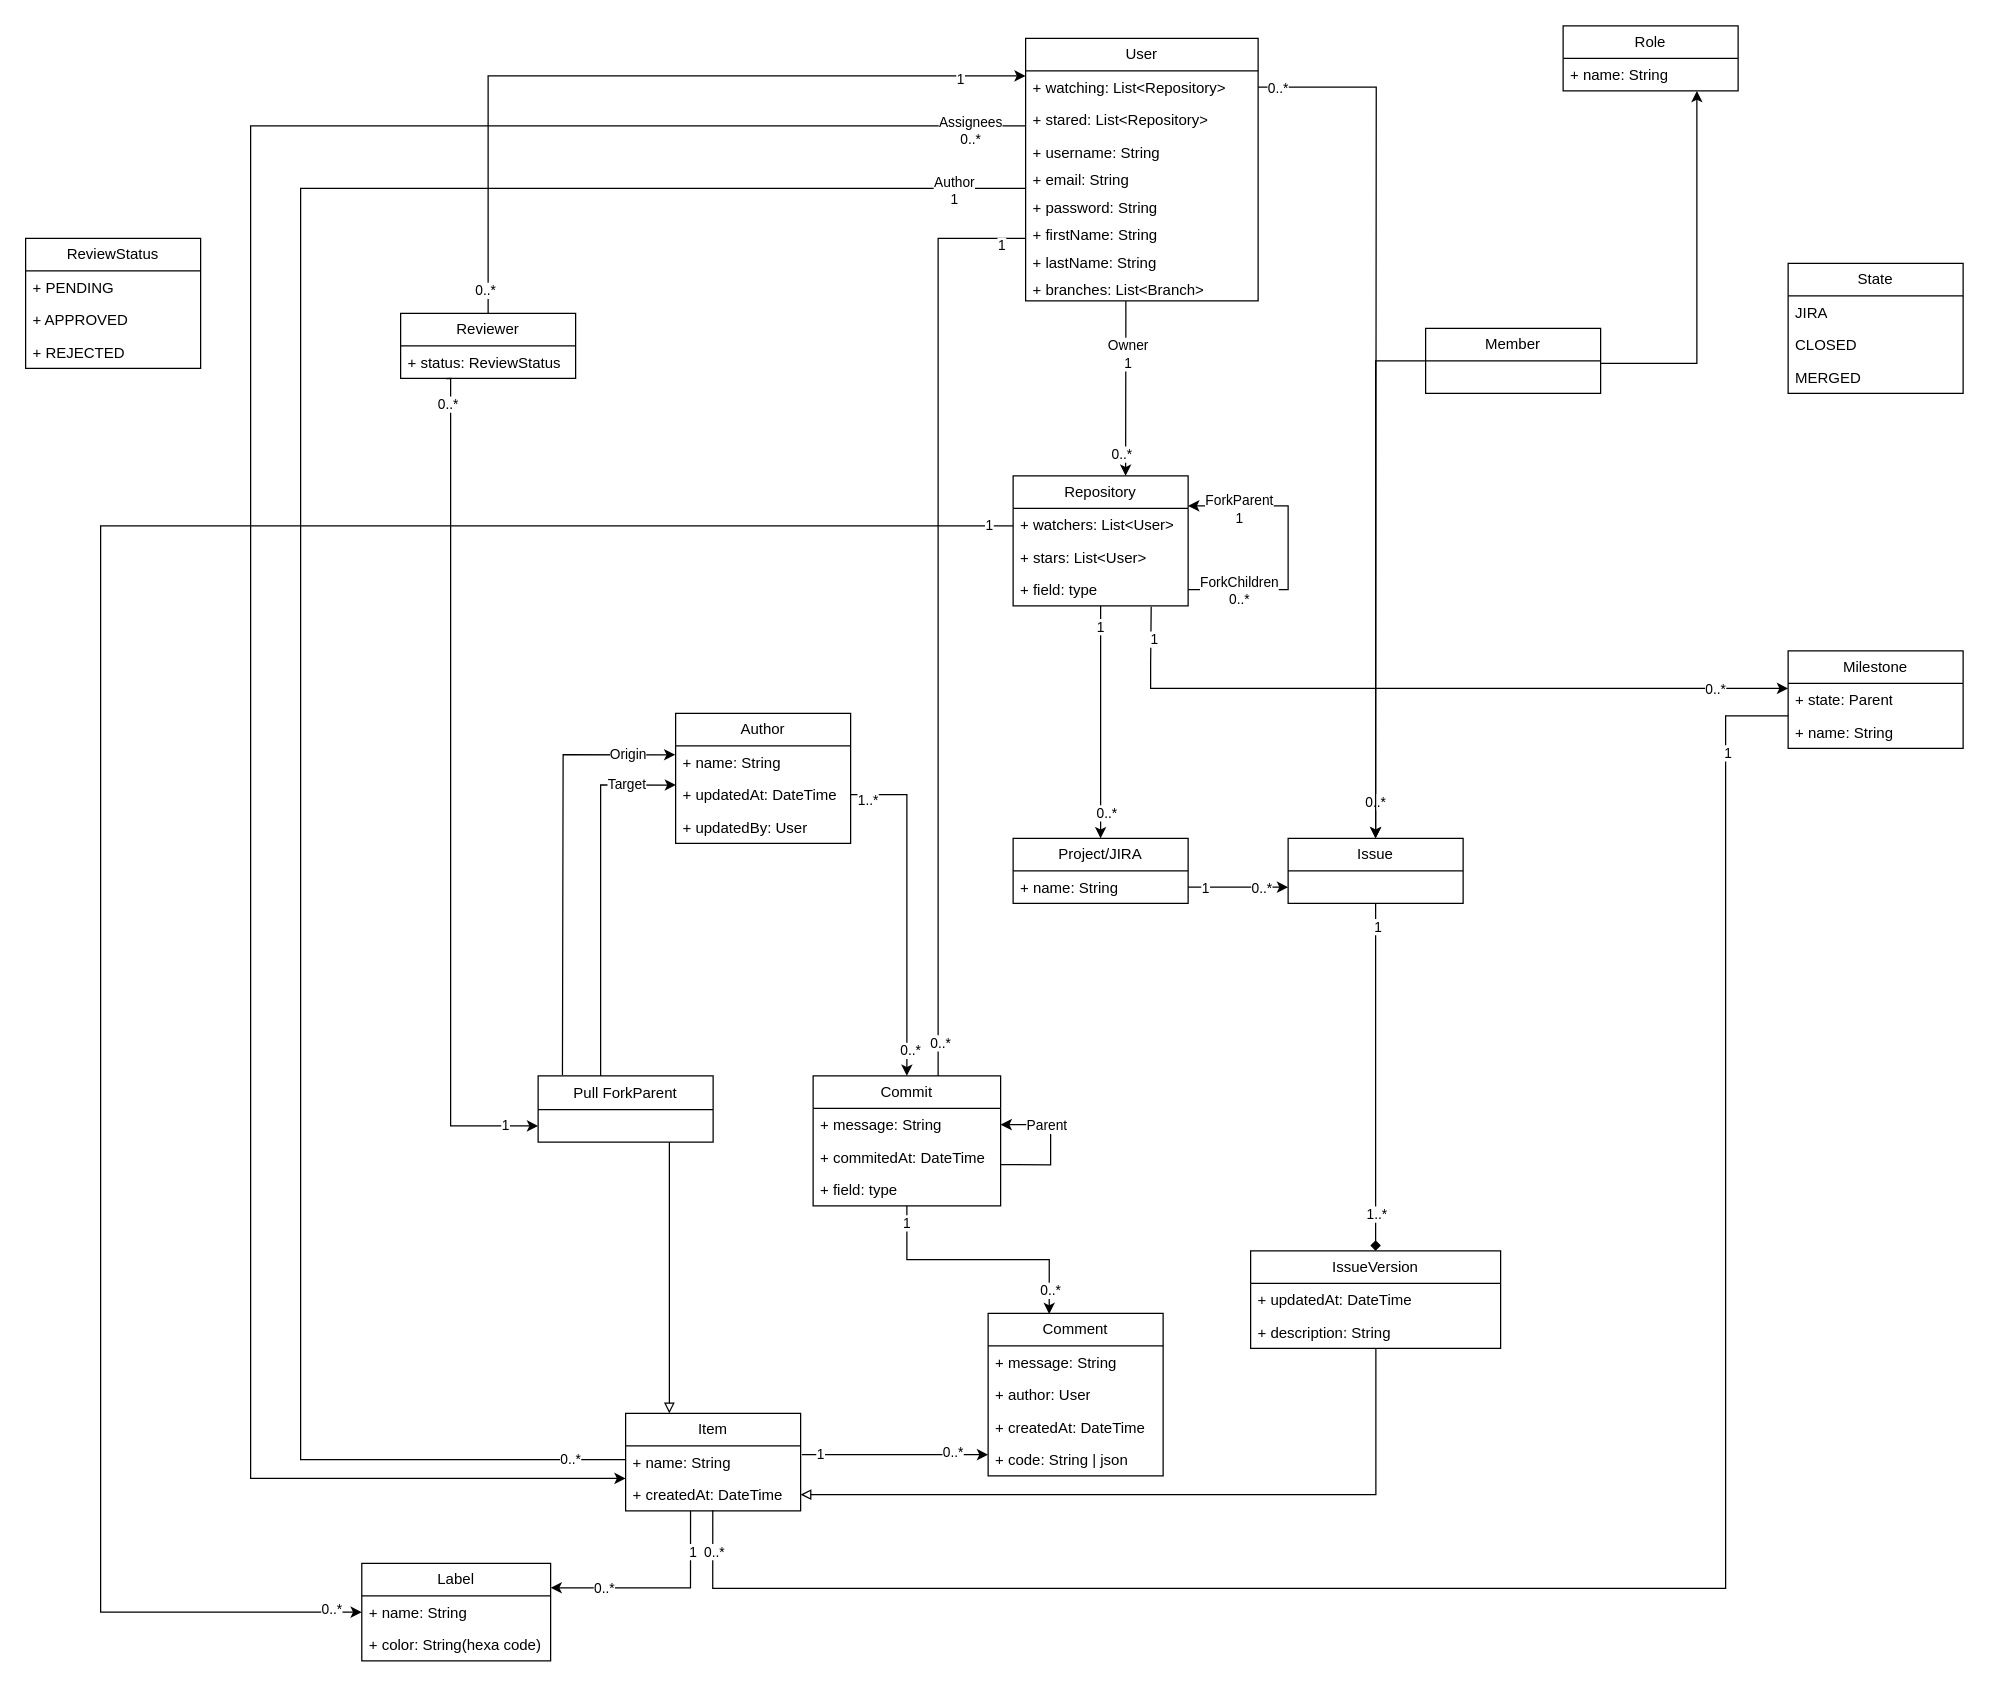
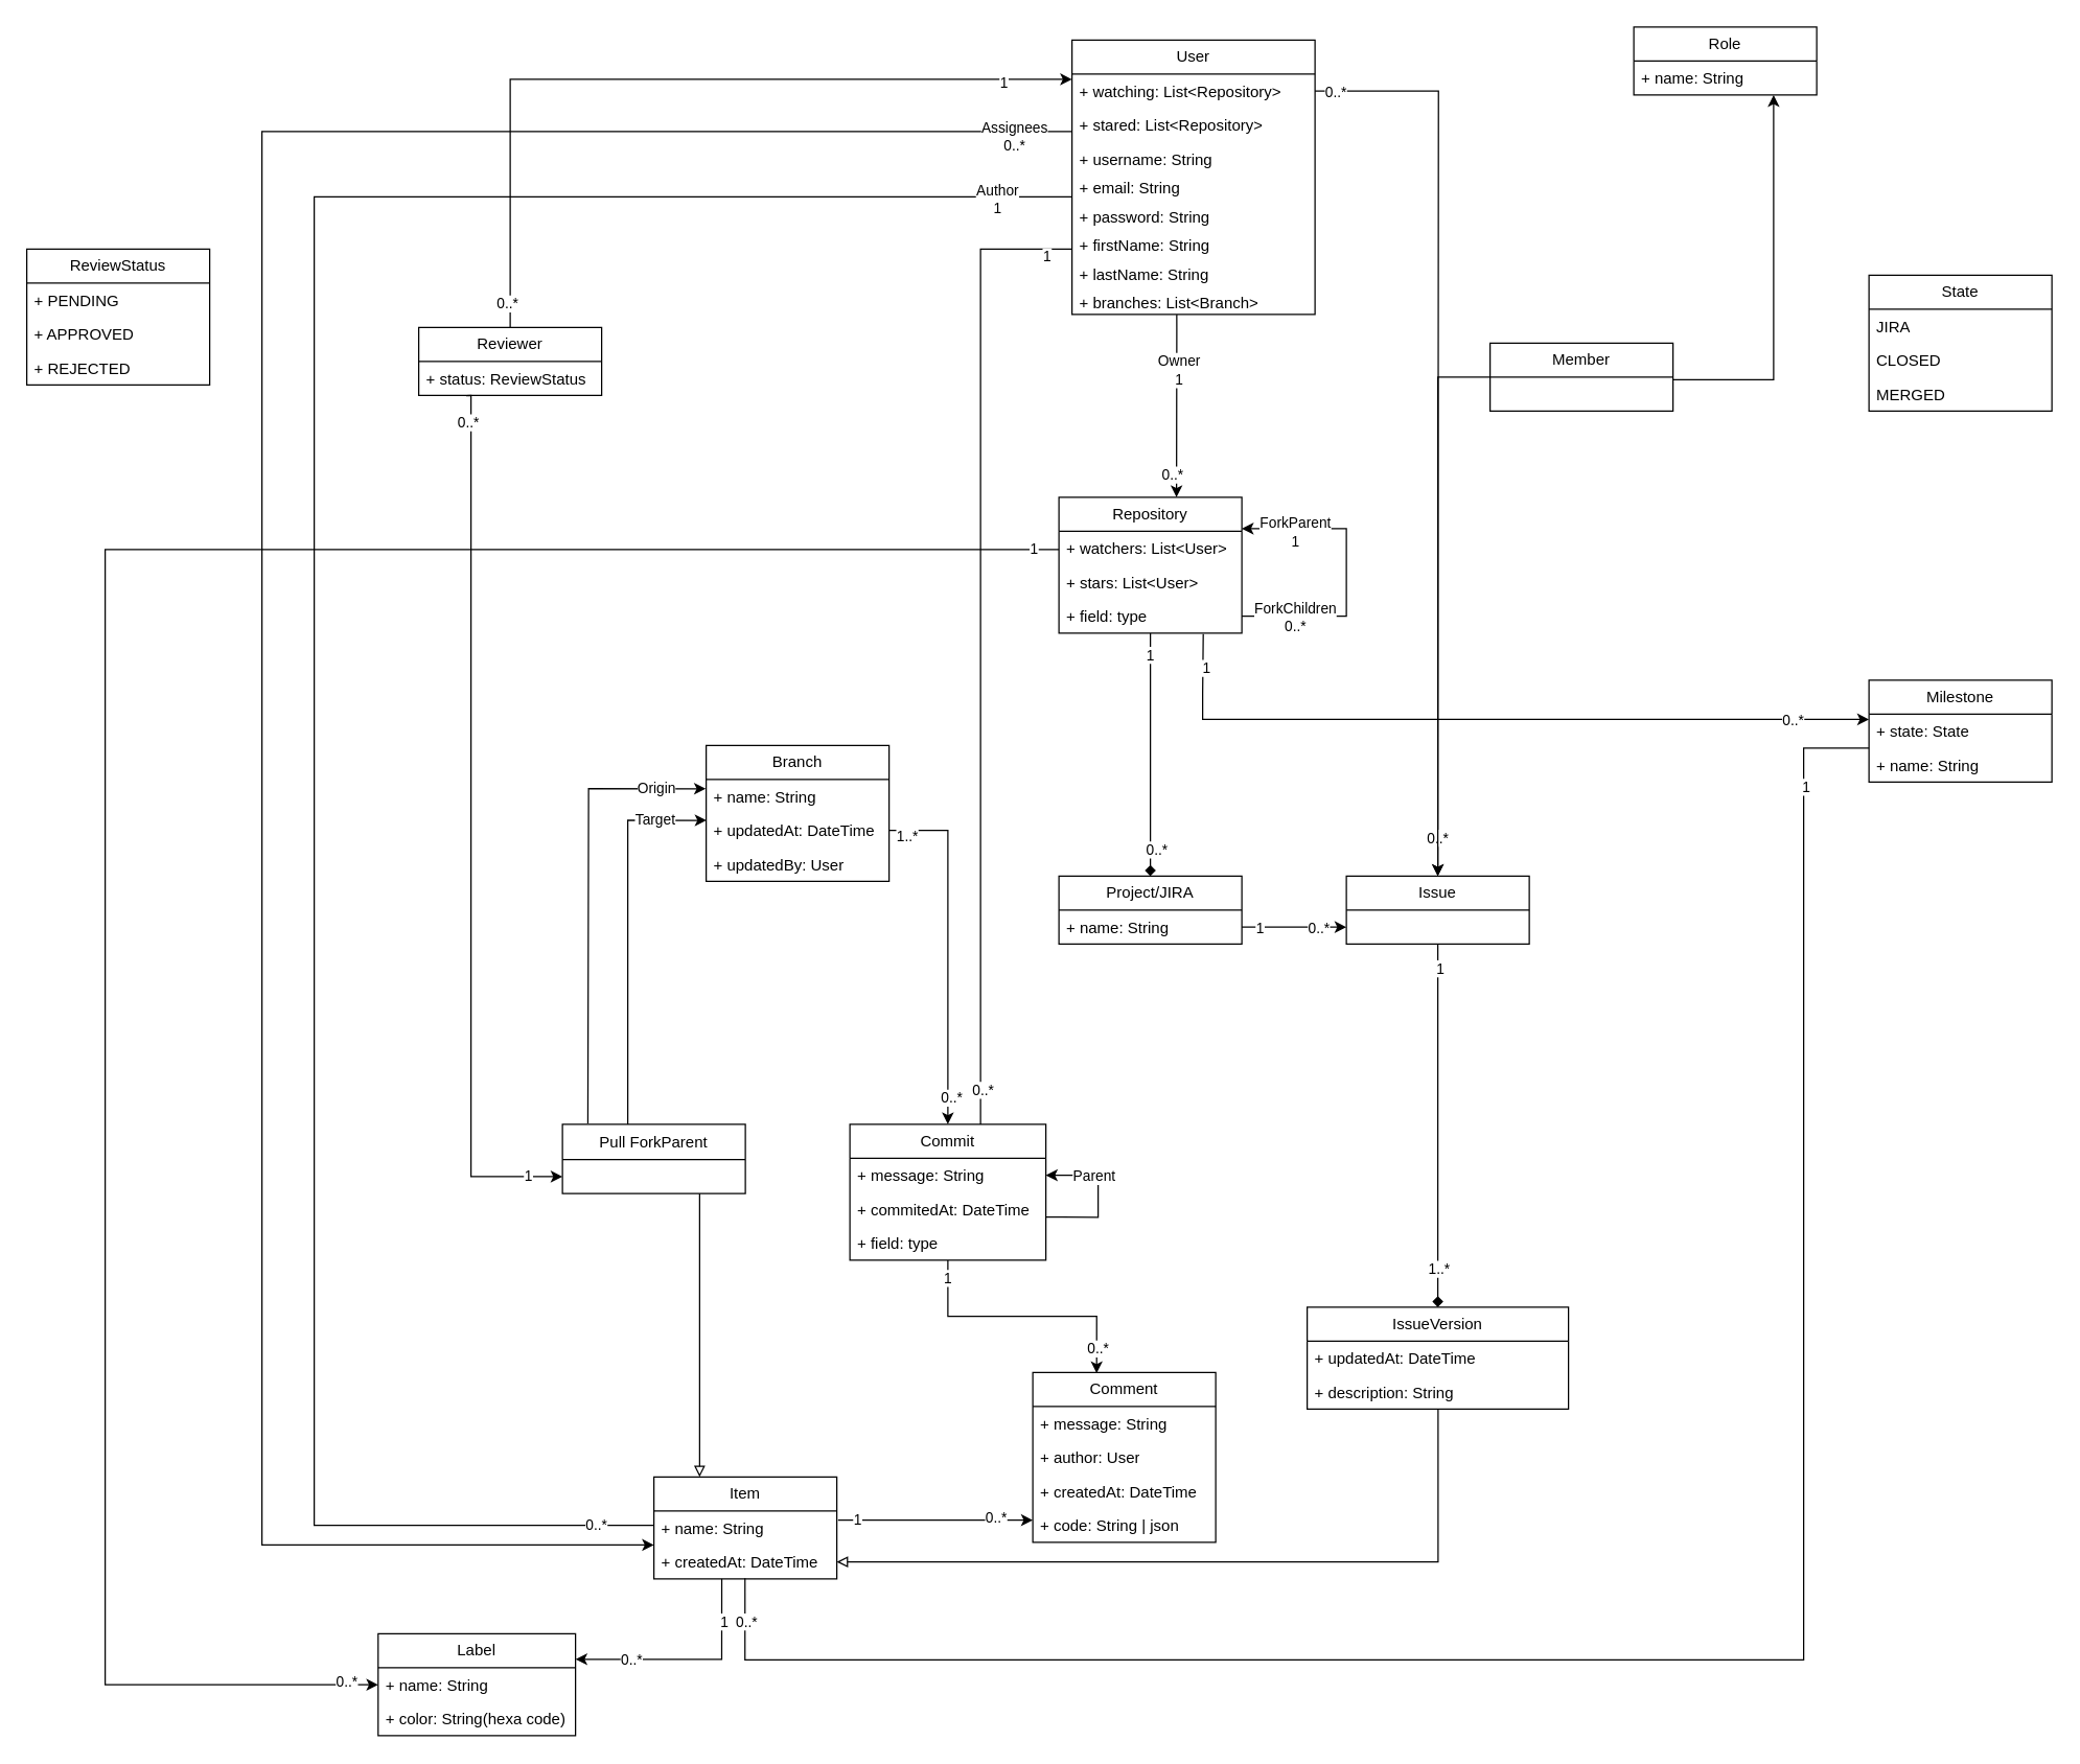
- <mxCell id="40" value="+ state: Parent&lt;br&gt;" style="text;strokeColor=none;fillColor=none;align=left;verticalAlign=top;spacingLeft=4;spacingRight=4;overflow=hidden;rotatable=0;points=[[0,0.5],[1,0.5]];portConstraint=eastwest;whiteSpace=wrap;html=1;" parent="39" vertex="1"><mxGeometry y="26" width="140" height="26" as="geometry" /></mxCell>
+ <mxCell id="40" value="+ state: State&lt;br&gt;" style="text;strokeColor=none;fillColor=none;align=left;verticalAlign=top;spacingLeft=4;spacingRight=4;overflow=hidden;rotatable=0;points=[[0,0.5],[1,0.5]];portConstraint=eastwest;whiteSpace=wrap;html=1;" parent="39" vertex="1"><mxGeometry y="26" width="140" height="26" as="geometry" /></mxCell>
- <mxCell id="56" value="Author" style="swimlane;fontStyle=0;childLayout=stackLayout;horizontal=1;startSize=26;fillColor=none;horizontalStack=0;resizeParent=1;resizeParentMax=0;resizeLast=0;collapsible=1;marginBottom=0;whiteSpace=wrap;html=1;" parent="1" vertex="1"><mxGeometry x="540" y="570" width="140" height="104" as="geometry" /></mxCell>
+ <mxCell id="56" value="Branch" style="swimlane;fontStyle=0;childLayout=stackLayout;horizontal=1;startSize=26;fillColor=none;horizontalStack=0;resizeParent=1;resizeParentMax=0;resizeLast=0;collapsible=1;marginBottom=0;whiteSpace=wrap;html=1;" parent="1" vertex="1"><mxGeometry x="540" y="570" width="140" height="104" as="geometry" /></mxCell>
- <mxCell id="13" style="edgeStyle=orthogonalEdgeStyle;rounded=0;orthogonalLoop=1;jettySize=auto;html=1;entryX=0.5;entryY=0;entryDx=0;entryDy=0;" parent="1" source="19" target="67" edge="1"><mxGeometry relative="1" as="geometry" /></mxCell>
+ <mxCell id="13" style="edgeStyle=orthogonalEdgeStyle;rounded=0;orthogonalLoop=1;jettySize=auto;html=1;entryX=0.5;entryY=0;entryDx=0;entryDy=0;endArrow=diamond;" parent="1" source="19" target="67" edge="1"><mxGeometry relative="1" as="geometry" /></mxCell>
